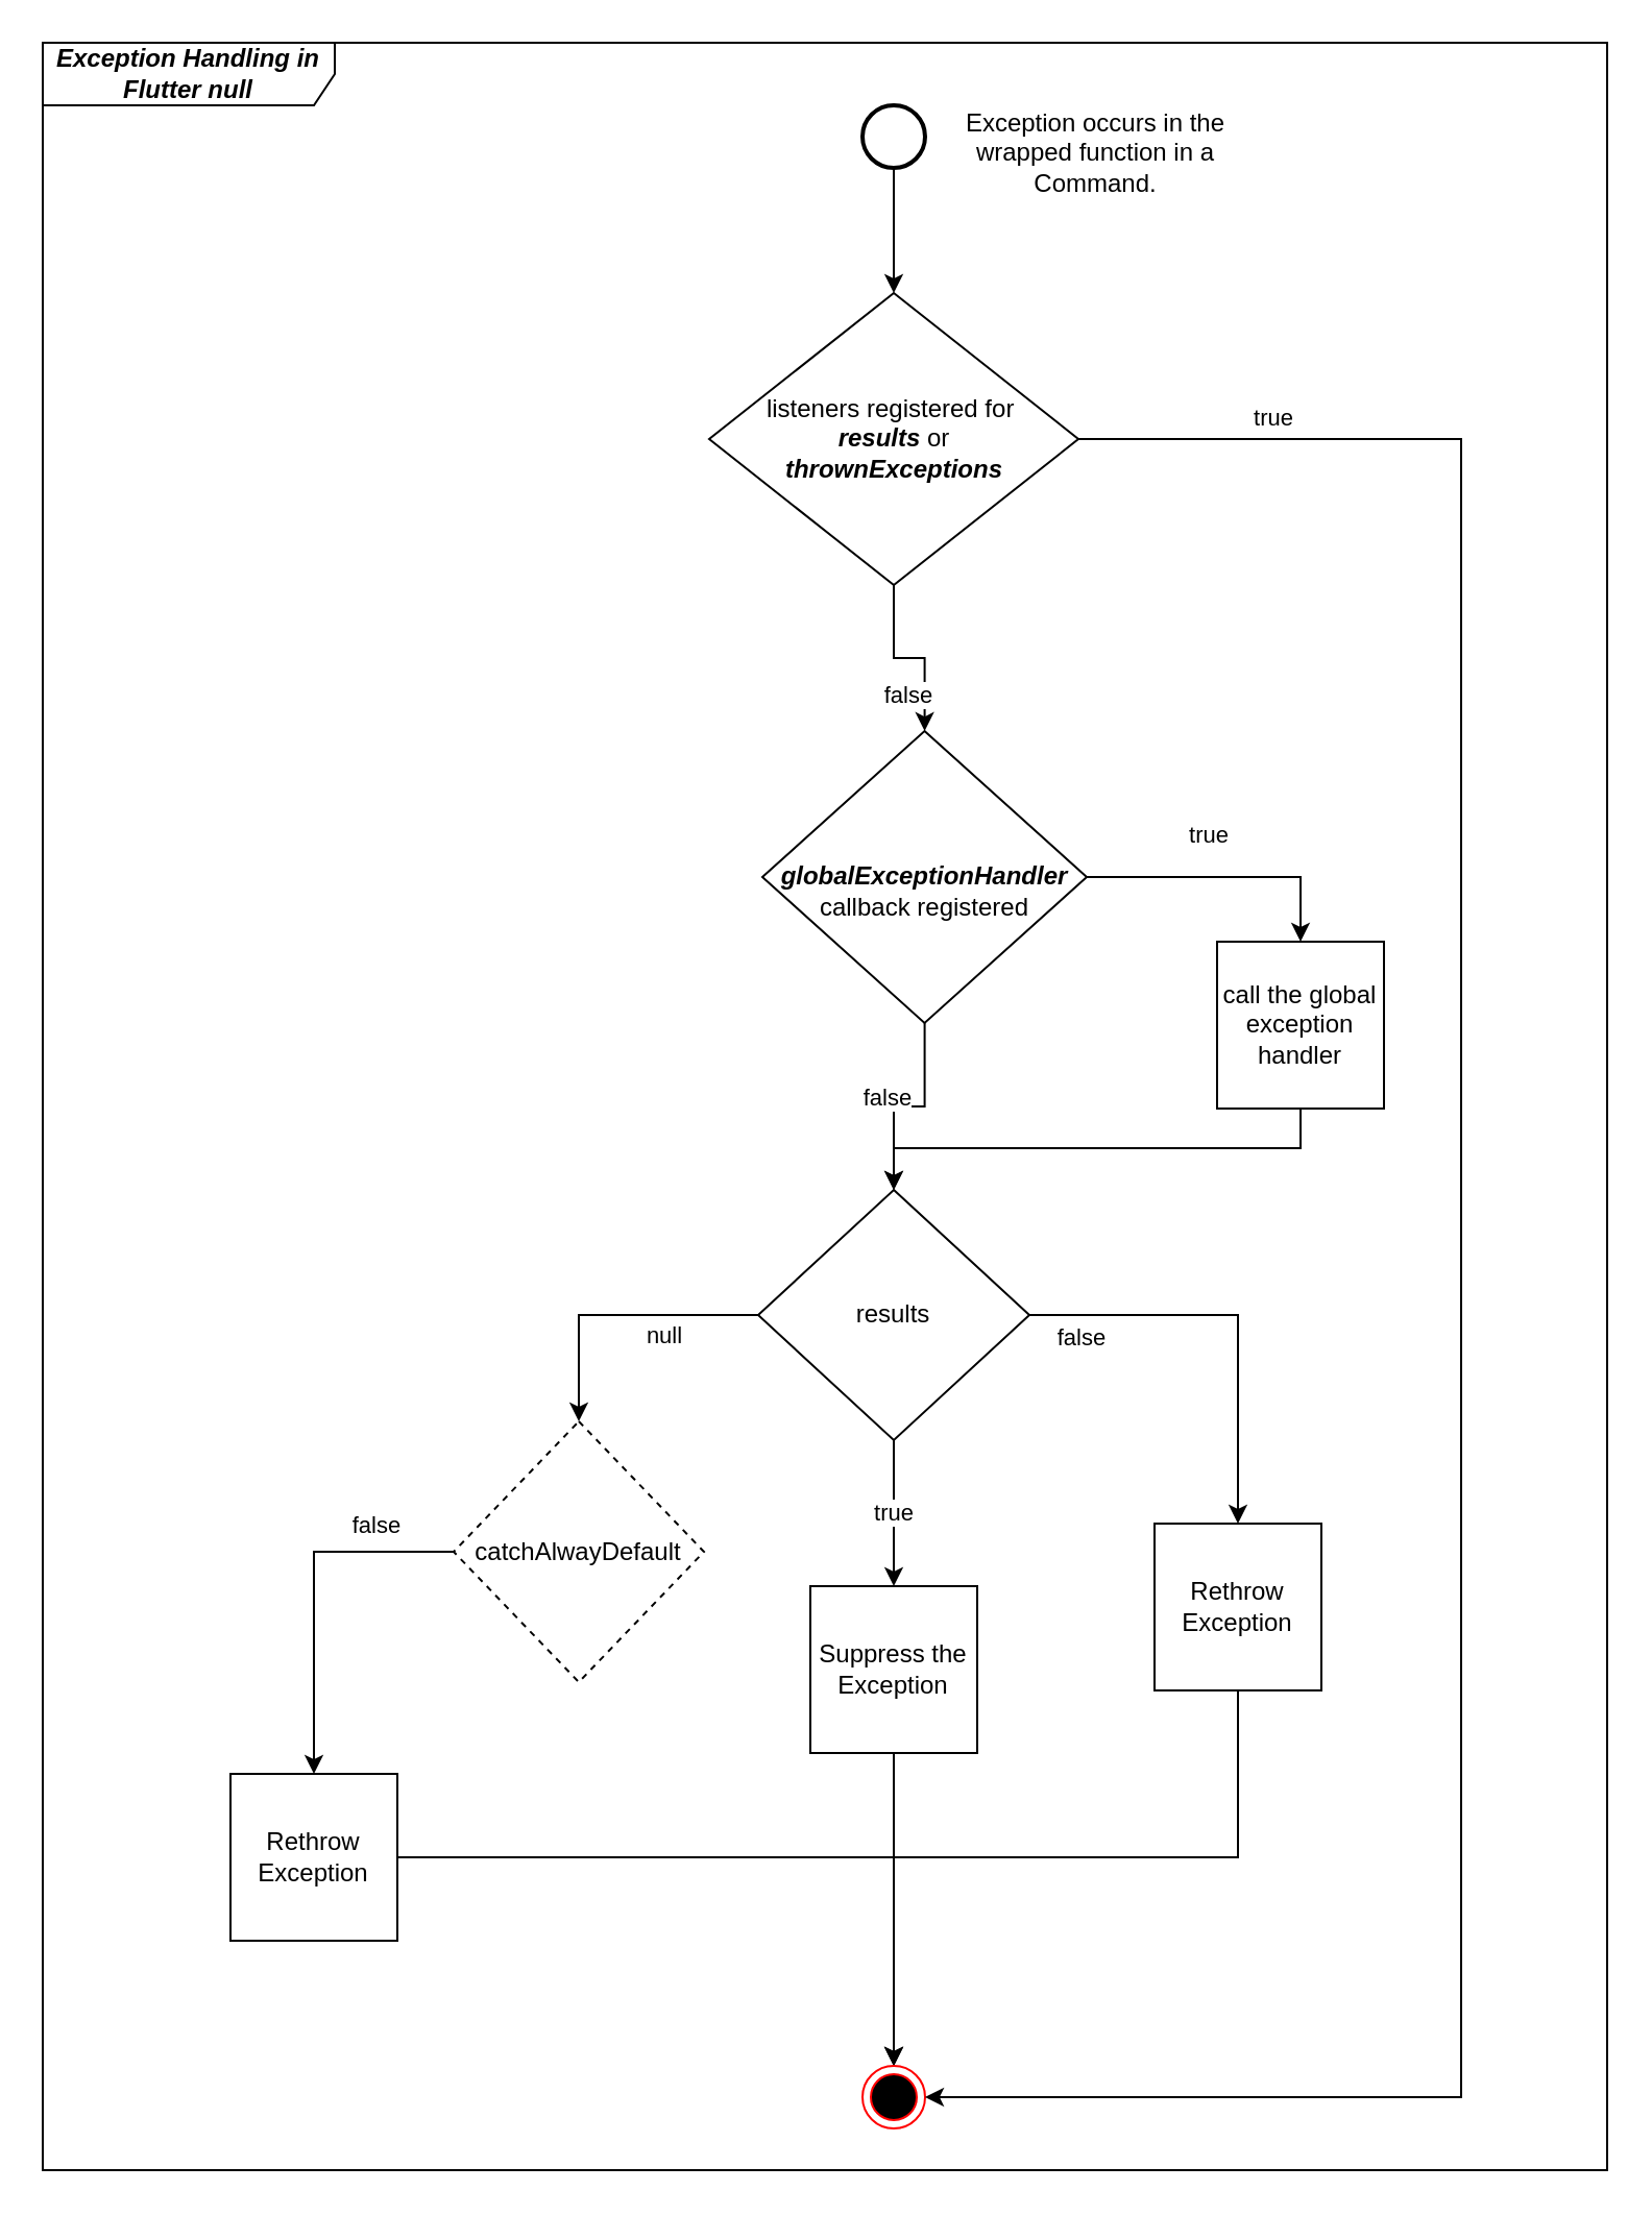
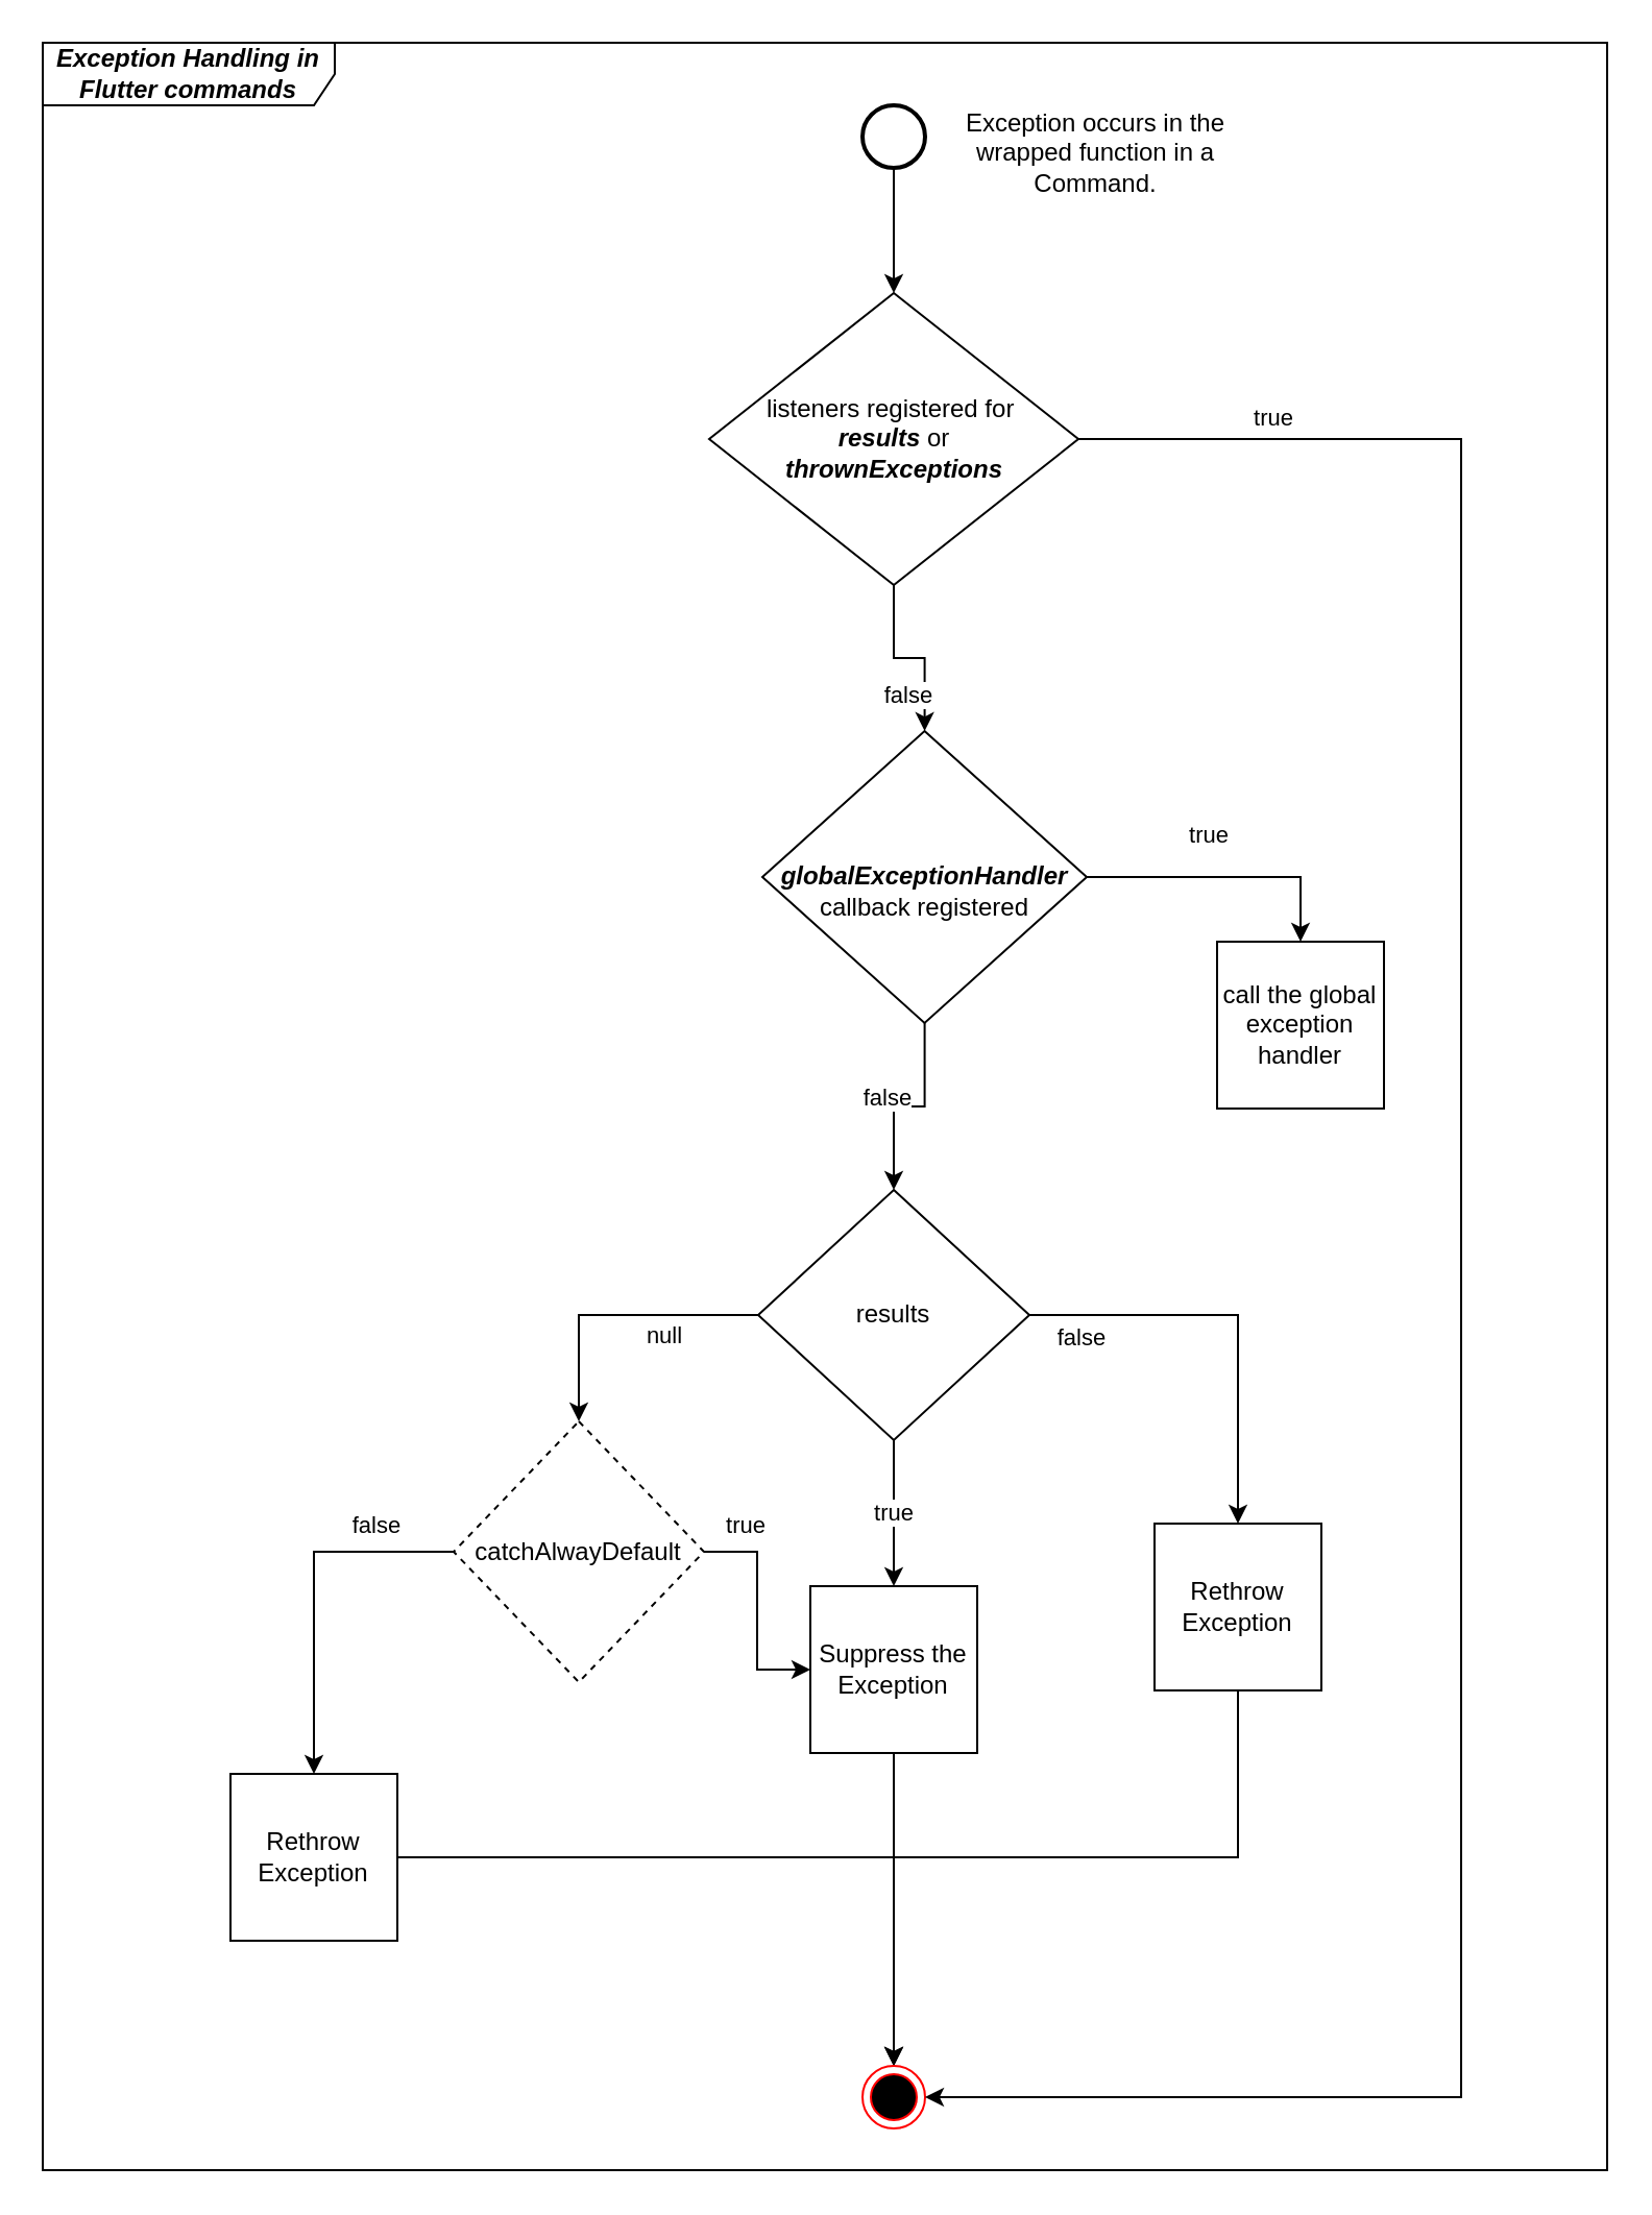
- <mxCell id="2" value="&lt;b&gt;&lt;i&gt;Exception Handling in Flutter null&lt;/i&gt;&lt;/b&gt;" style="shape=umlFrame;whiteSpace=wrap;html=1;width=140;height=30;" parent="1" vertex="1"><mxGeometry x="20" y="20" width="750" height="1020" as="geometry" /></mxCell>
+ <mxCell id="2" value="&lt;b&gt;&lt;i&gt;Exception Handling in Flutter commands&lt;/i&gt;&lt;/b&gt;" style="shape=umlFrame;whiteSpace=wrap;html=1;width=140;height=30;" parent="1" vertex="1"><mxGeometry x="20" y="20" width="750" height="1020" as="geometry" /></mxCell>
- <mxCell id="21" style="edgeStyle=orthogonalEdgeStyle;rounded=0;jumpStyle=none;orthogonalLoop=1;jettySize=auto;html=1;" parent="1" source="22" target="9" edge="1"><mxGeometry relative="1" as="geometry"><Array as="points"><mxPoint x="623" y="550" /><mxPoint x="428" y="550" /></Array></mxGeometry></mxCell>
+ <mxCell id="12" style="edgeStyle=orthogonalEdgeStyle;rounded=0;jumpStyle=none;orthogonalLoop=1;jettySize=auto;html=1;entryX=0;entryY=0.5;entryDx=0;entryDy=0;" parent="1" source="14" target="26" edge="1"><mxGeometry relative="1" as="geometry"><mxPoint x="403" y="830" as="targetPoint" /></mxGeometry></mxCell>
+ <mxCell id="13" value="true" style="edgeLabel;html=1;align=center;verticalAlign=middle;resizable=0;points=[];" parent="12" vertex="1" connectable="0"><mxGeometry x="-0.676" y="-1" relative="1" as="geometry"><mxPoint x="2" y="-14.5" as="offset" /></mxGeometry></mxCell>
